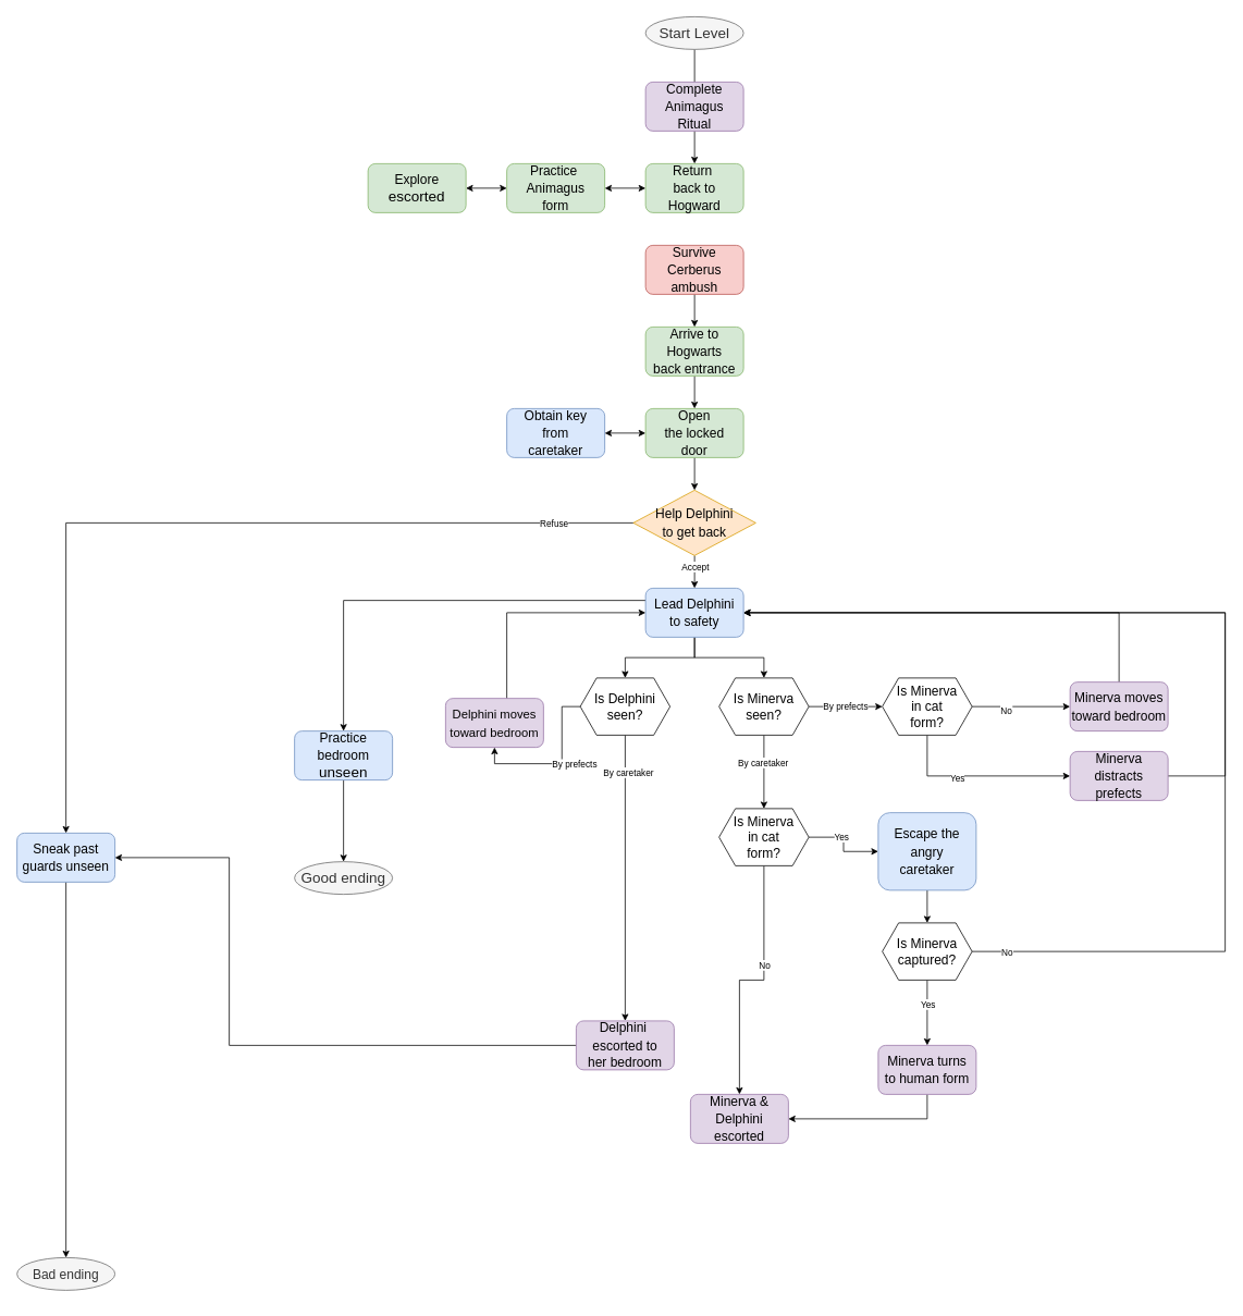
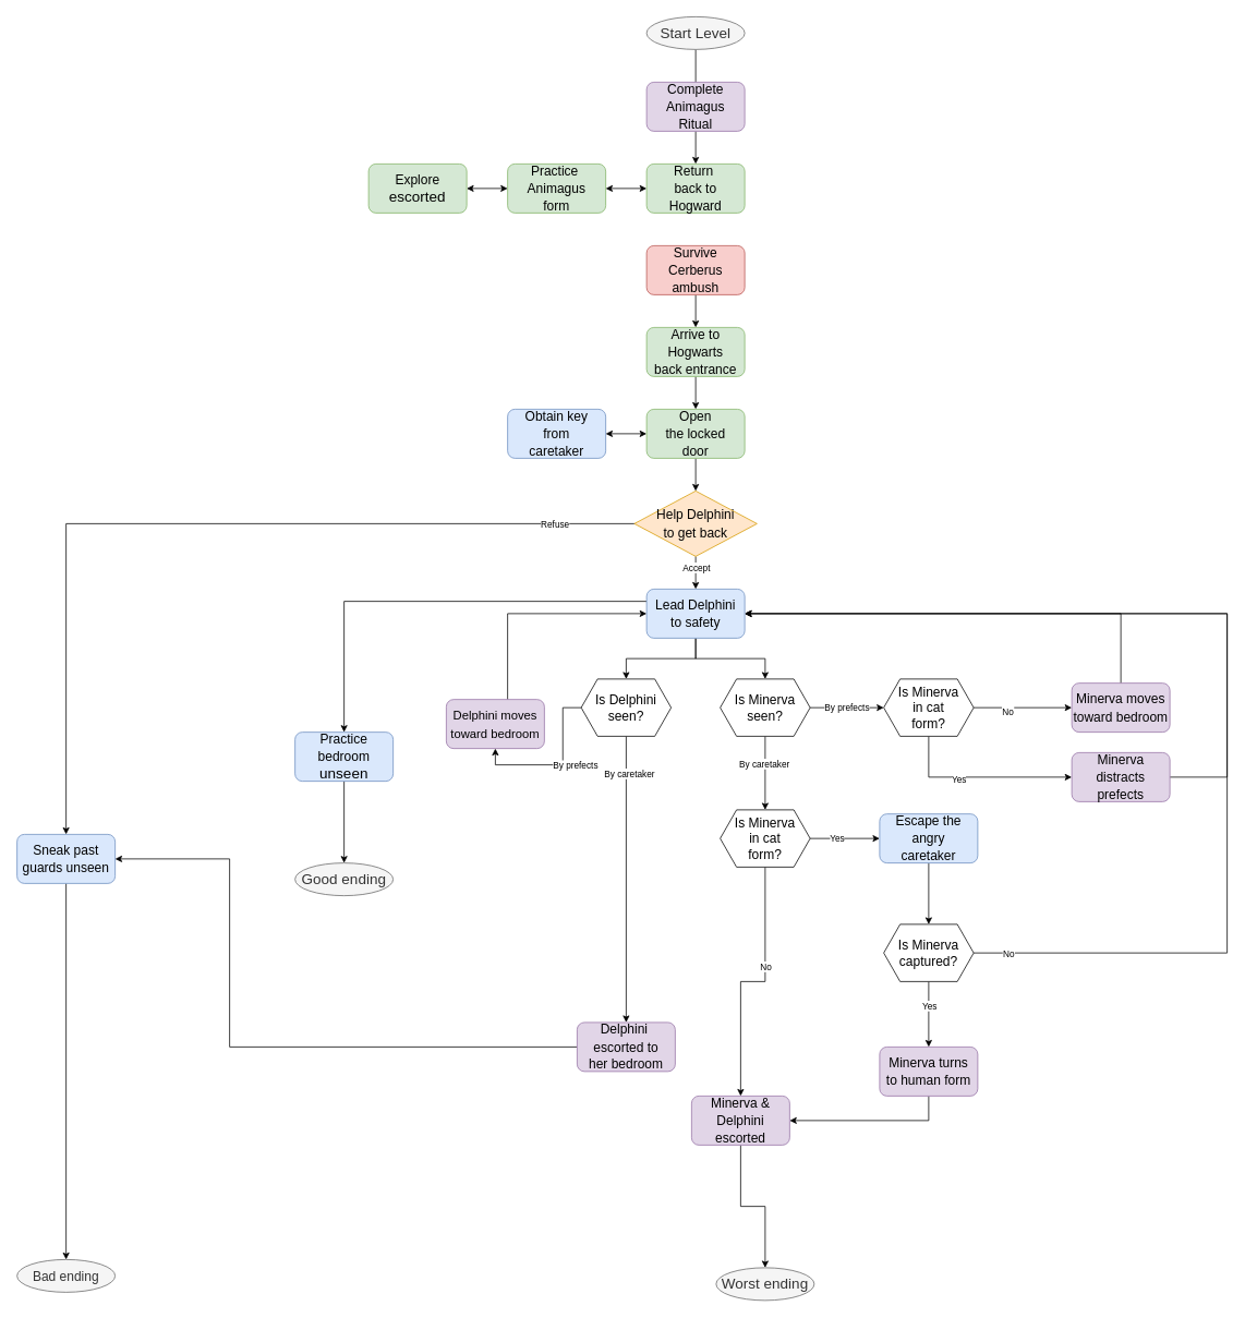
- <mxCell id="55" value="&lt;span style=&quot;font-size: 16px&quot;&gt;Escape the&lt;br&gt;angry&lt;br&gt;caretaker&lt;br&gt;&lt;/span&gt;" style="rounded=1;whiteSpace=wrap;html=1;labelBackgroundColor=none;fillColor=#dae8fc;strokeColor=#6c8ebf;fontSize=18;" parent="1" vertex="1"><mxGeometry x="1075" y="995" width="120" height="95" as="geometry" /></mxCell>
+ <mxCell id="55" value="&lt;span style=&quot;font-size: 16px&quot;&gt;Escape the&lt;br&gt;angry&lt;br&gt;caretaker&lt;br&gt;&lt;/span&gt;" style="rounded=1;whiteSpace=wrap;html=1;labelBackgroundColor=none;fillColor=#dae8fc;strokeColor=#6c8ebf;fontSize=18;" parent="1" vertex="1"><mxGeometry x="1075" y="995" width="120" height="60" as="geometry" /></mxCell>
+ <mxCell id="52" style="edgeStyle=orthogonalEdgeStyle;rounded=0;orthogonalLoop=1;jettySize=auto;html=1;startArrow=none;startFill=0;" parent="1" source="53" target="27" edge="1"><mxGeometry relative="1" as="geometry" /></mxCell>
+ <mxCell id="27" value="Worst ending" style="ellipse;whiteSpace=wrap;html=1;labelBackgroundColor=none;fontColor=#333333;fillColor=#f5f5f5;strokeColor=#666666;fontSize=18;" parent="1" vertex="1"><mxGeometry x="875" y="1550" width="120" height="40" as="geometry" /></mxCell>
